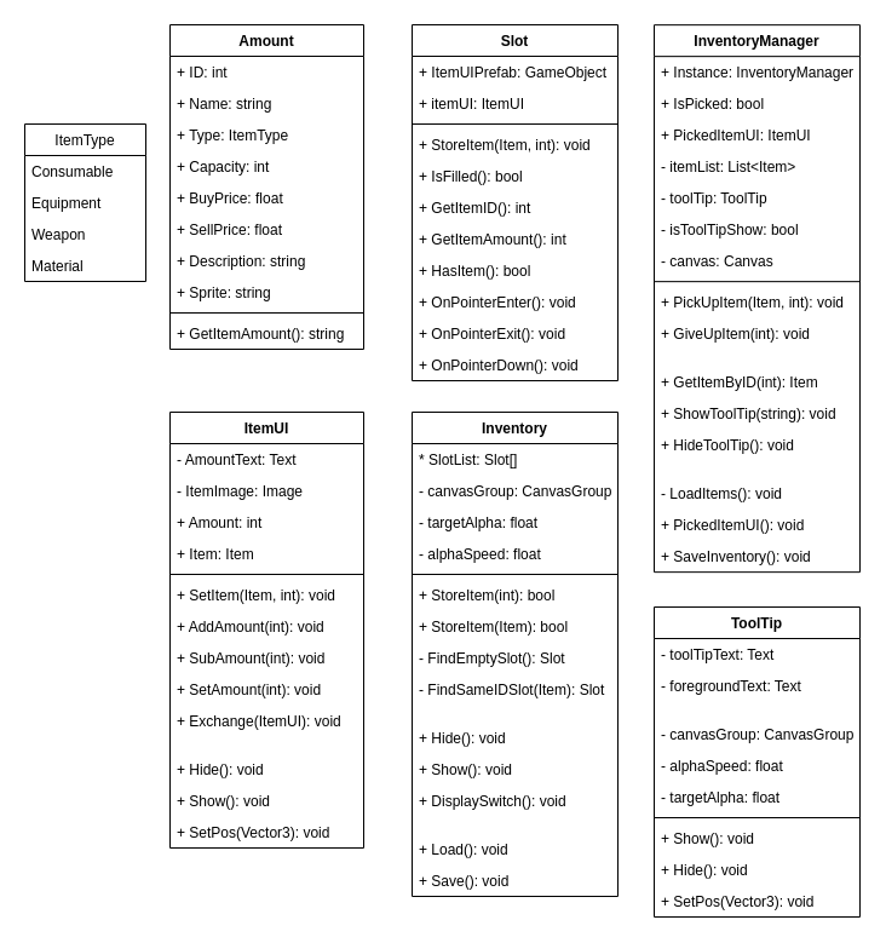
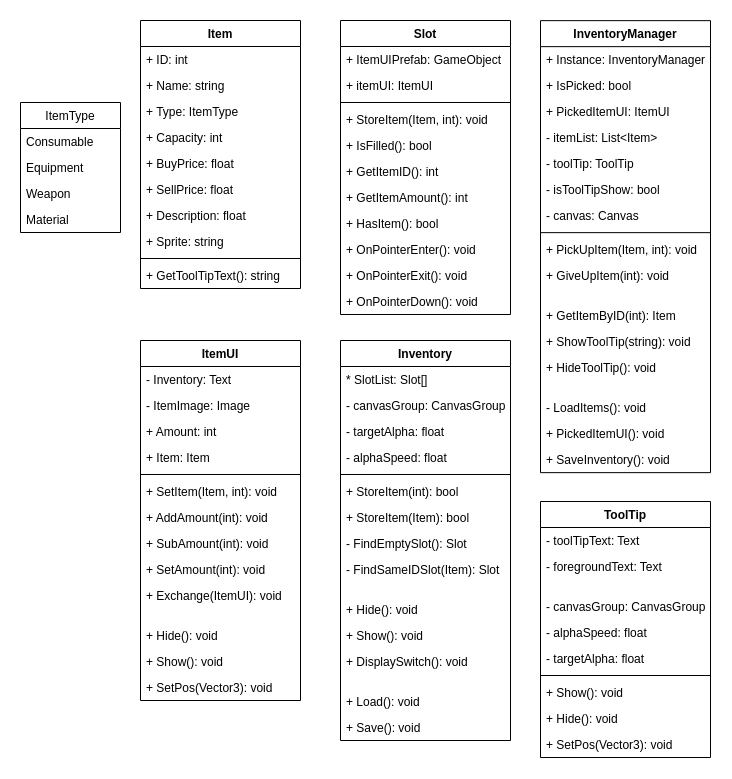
- <mxCell id="2" value="Amount&#10;" style="swimlane;fontStyle=1;align=center;verticalAlign=top;childLayout=stackLayout;horizontal=1;startSize=26;horizontalStack=0;resizeParent=1;resizeParentMax=0;resizeLast=0;collapsible=1;marginBottom=0;" parent="1" vertex="1"><mxGeometry x="140" y="20" width="160" height="268" as="geometry" /></mxCell>
+ <mxCell id="2" value="Item&#10;" style="swimlane;fontStyle=1;align=center;verticalAlign=top;childLayout=stackLayout;horizontal=1;startSize=26;horizontalStack=0;resizeParent=1;resizeParentMax=0;resizeLast=0;collapsible=1;marginBottom=0;" parent="1" vertex="1"><mxGeometry x="140" y="20" width="160" height="268" as="geometry" /></mxCell>
- <mxCell id="9" value="+ Description: string" style="text;strokeColor=none;fillColor=none;align=left;verticalAlign=top;spacingLeft=4;spacingRight=4;overflow=hidden;rotatable=0;points=[[0,0.5],[1,0.5]];portConstraint=eastwest;" parent="2" vertex="1"><mxGeometry y="182" width="160" height="26" as="geometry" /></mxCell>
+ <mxCell id="9" value="+ Description: float" style="text;strokeColor=none;fillColor=none;align=left;verticalAlign=top;spacingLeft=4;spacingRight=4;overflow=hidden;rotatable=0;points=[[0,0.5],[1,0.5]];portConstraint=eastwest;" parent="2" vertex="1"><mxGeometry y="182" width="160" height="26" as="geometry" /></mxCell>
- <mxCell id="12" value="+ GetItemAmount(): string" style="text;strokeColor=none;fillColor=none;align=left;verticalAlign=top;spacingLeft=4;spacingRight=4;overflow=hidden;rotatable=0;points=[[0,0.5],[1,0.5]];portConstraint=eastwest;" parent="2" vertex="1"><mxGeometry y="242" width="160" height="26" as="geometry" /></mxCell>
+ <mxCell id="12" value="+ GetToolTipText(): string" style="text;strokeColor=none;fillColor=none;align=left;verticalAlign=top;spacingLeft=4;spacingRight=4;overflow=hidden;rotatable=0;points=[[0,0.5],[1,0.5]];portConstraint=eastwest;" parent="2" vertex="1"><mxGeometry y="242" width="160" height="26" as="geometry" /></mxCell>
- <mxCell id="19" value="- AmountText: Text" style="text;strokeColor=none;fillColor=none;align=left;verticalAlign=top;spacingLeft=4;spacingRight=4;overflow=hidden;rotatable=0;points=[[0,0.5],[1,0.5]];portConstraint=eastwest;" parent="18" vertex="1"><mxGeometry y="26" width="160" height="26" as="geometry" /></mxCell>
+ <mxCell id="19" value="- Inventory: Text" style="text;strokeColor=none;fillColor=none;align=left;verticalAlign=top;spacingLeft=4;spacingRight=4;overflow=hidden;rotatable=0;points=[[0,0.5],[1,0.5]];portConstraint=eastwest;" parent="18" vertex="1"><mxGeometry y="26" width="160" height="26" as="geometry" /></mxCell>
